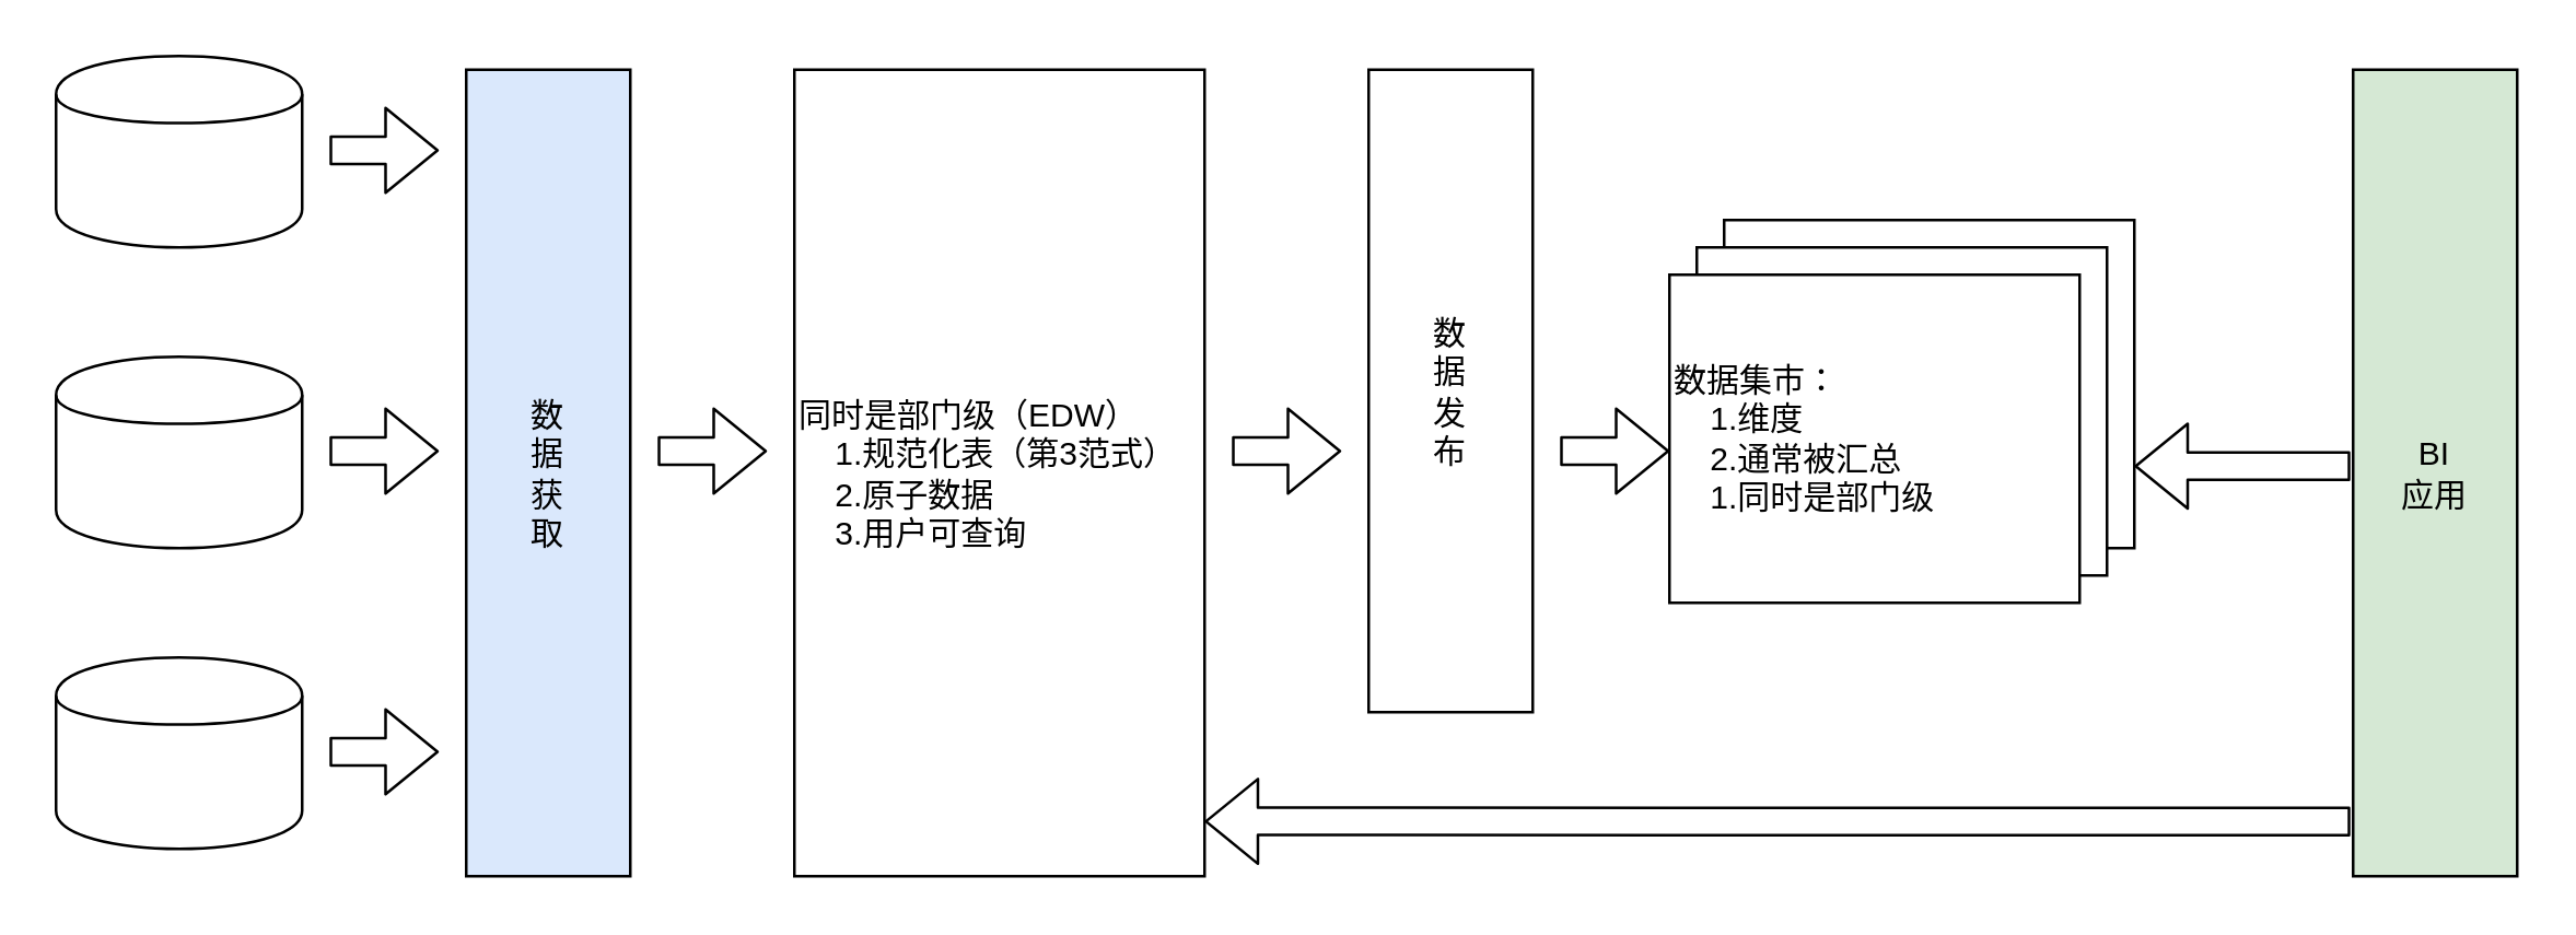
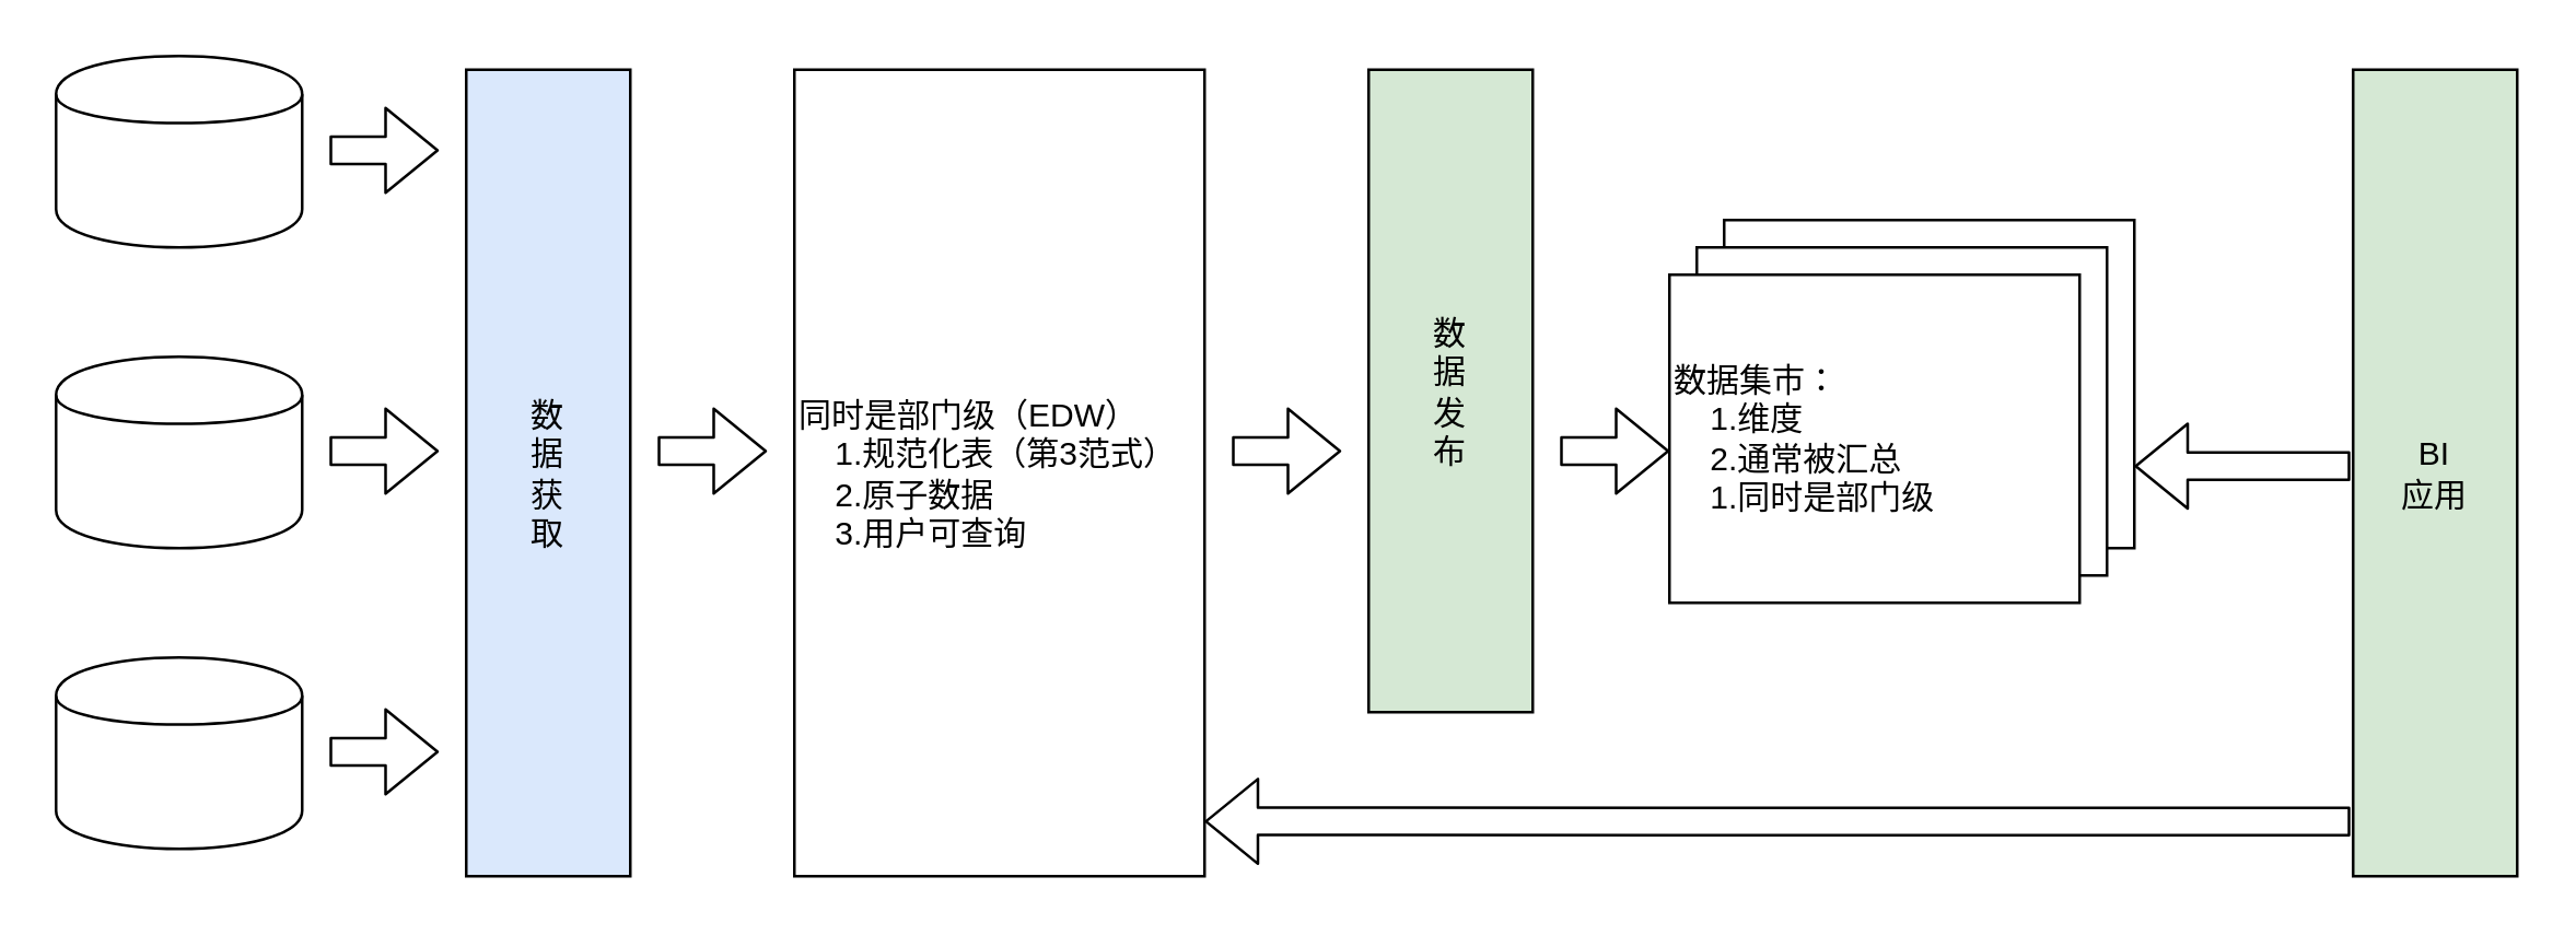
- <mxCell id="12" value="数&lt;br&gt;据&lt;br&gt;发&lt;br&gt;布" style="rounded=0;whiteSpace=wrap;html=1;" vertex="1" parent="1"><mxGeometry x="500" y="25" width="60" height="235" as="geometry" /></mxCell>
+ <mxCell id="12" value="数&lt;br&gt;据&lt;br&gt;发&lt;br&gt;布" style="rounded=0;whiteSpace=wrap;html=1;fillColor=#d5e8d4;" vertex="1" parent="1"><mxGeometry x="500" y="25" width="60" height="235" as="geometry" /></mxCell>
